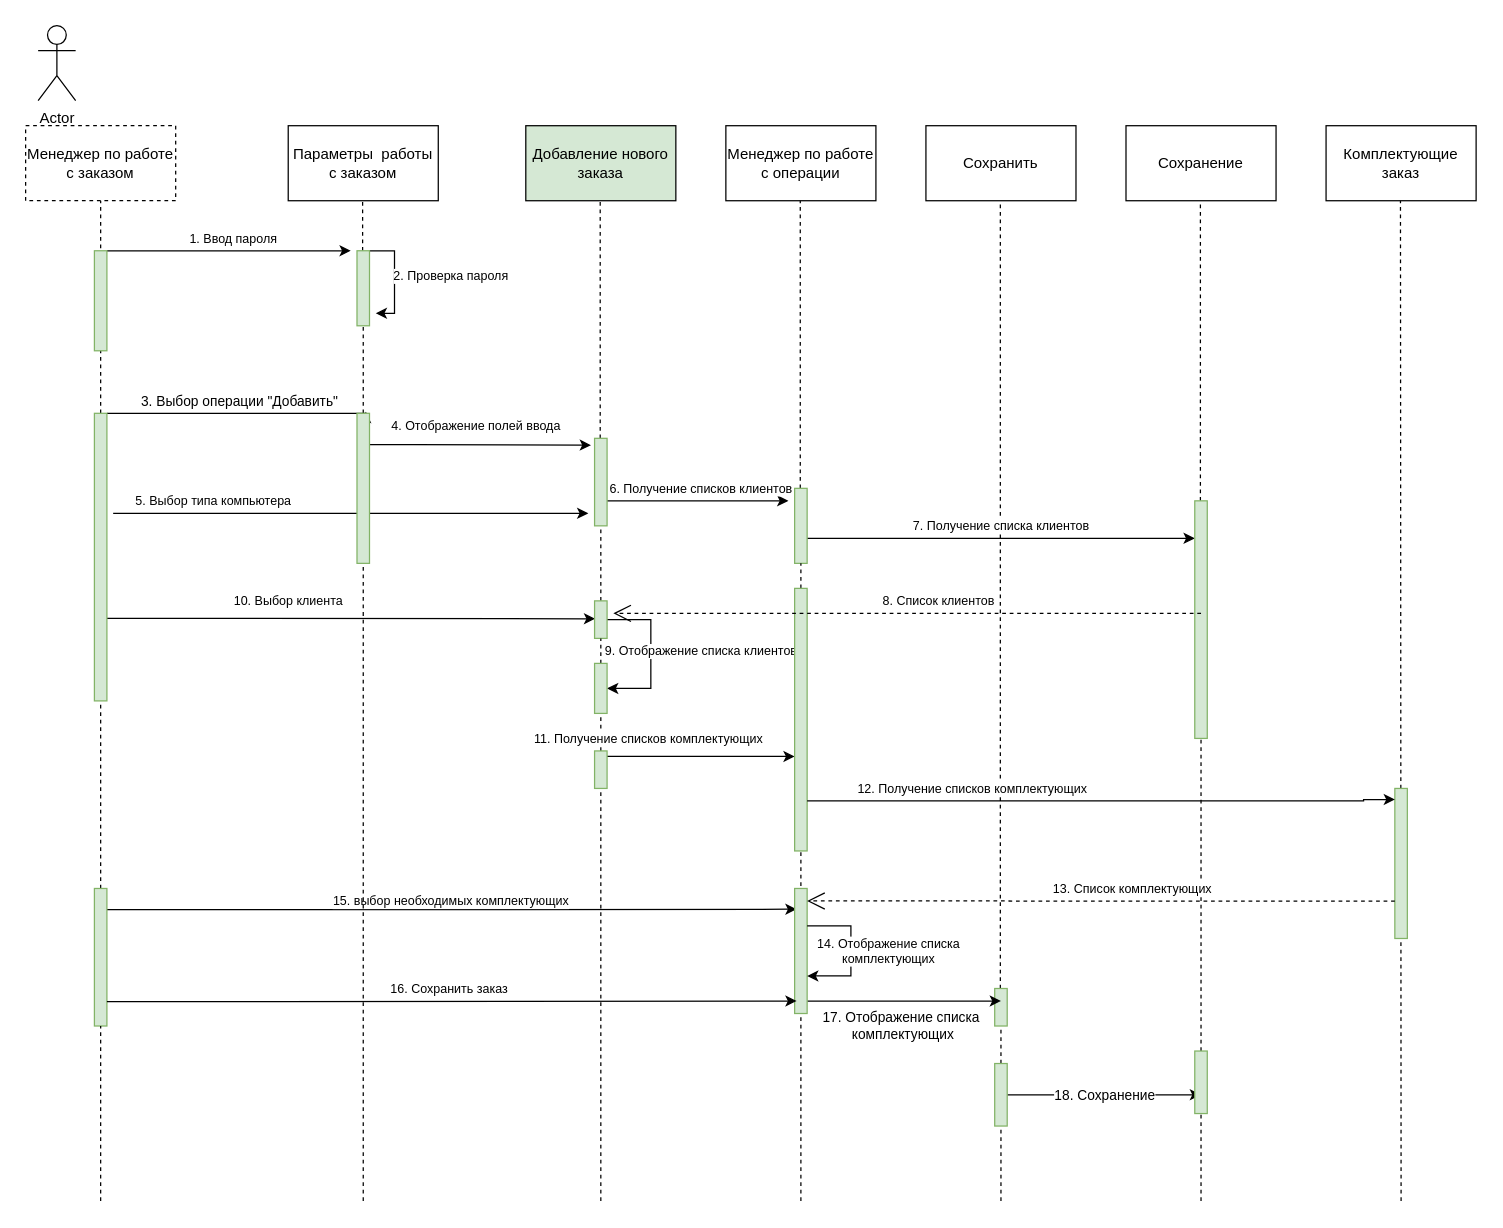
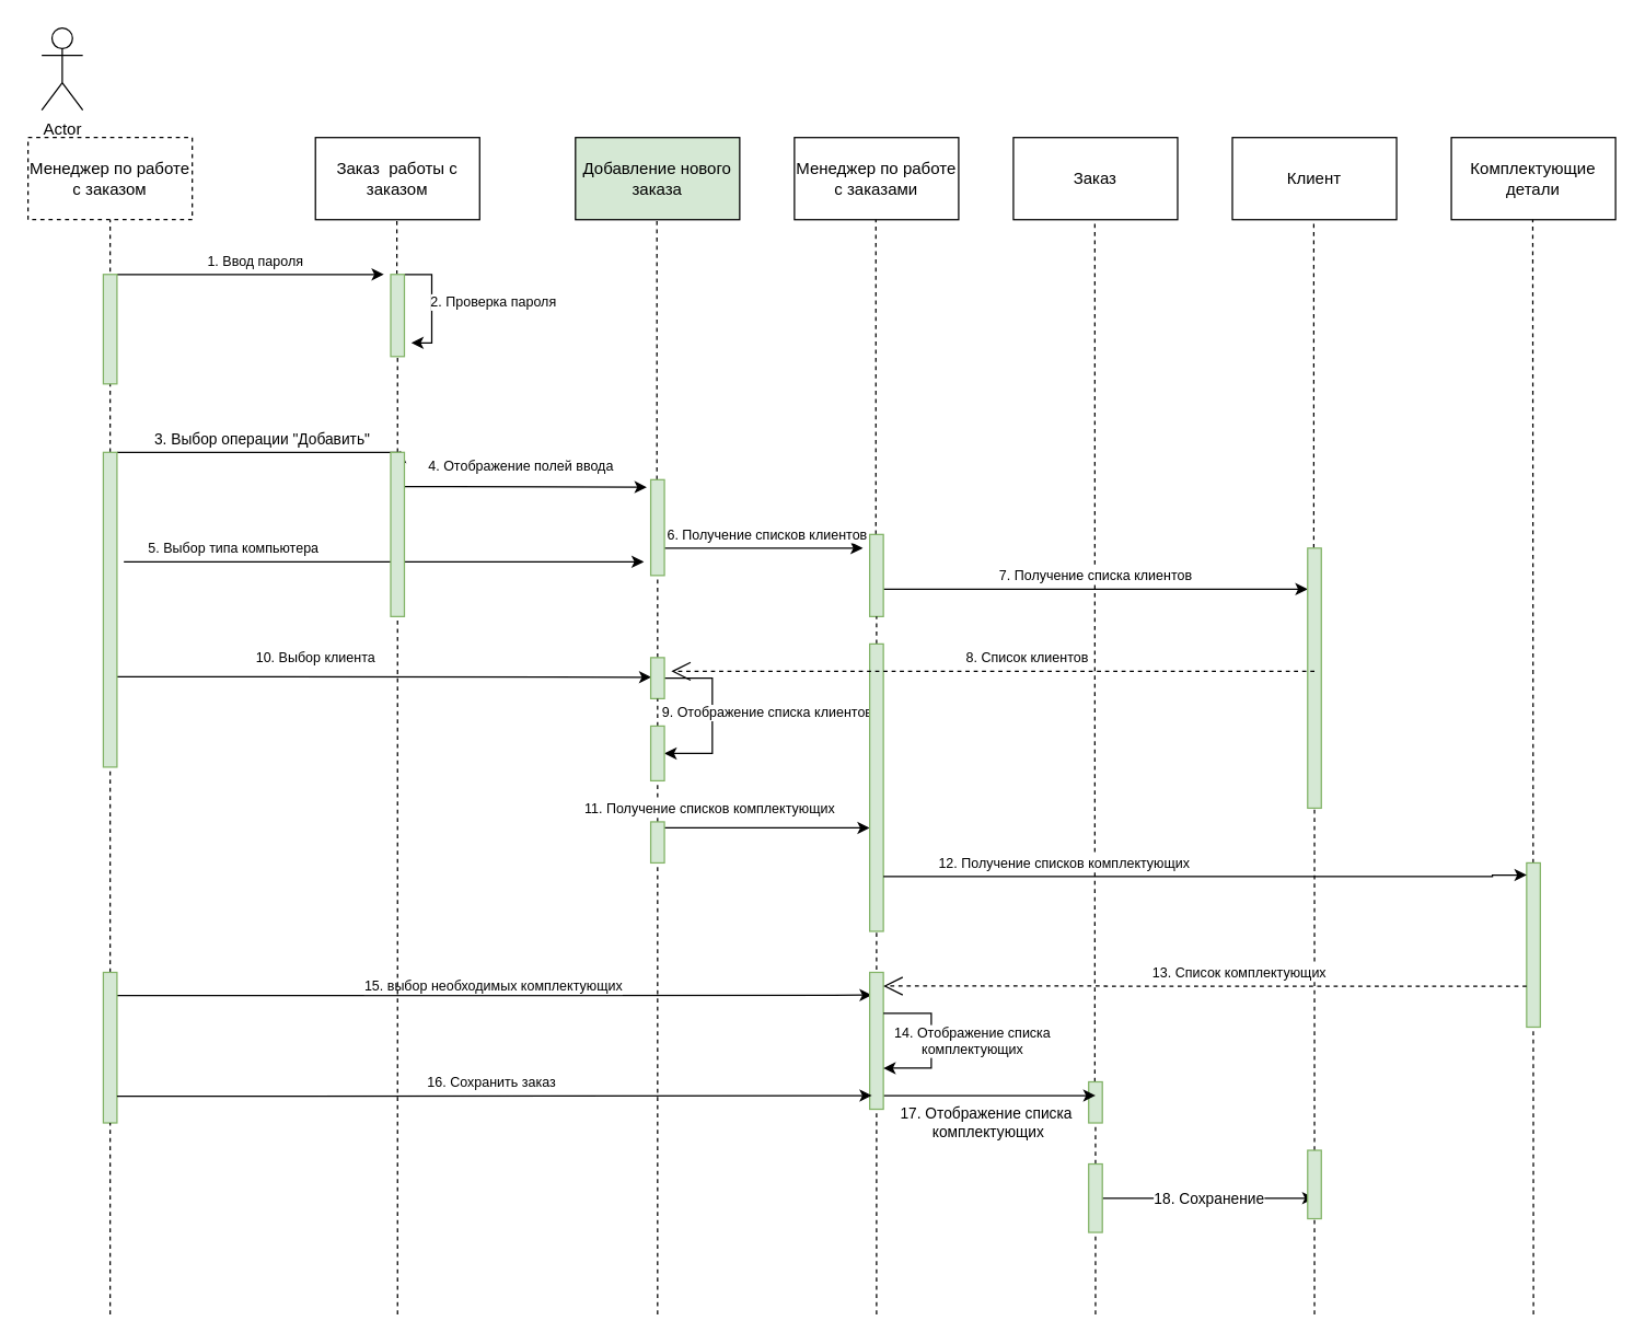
- <mxCell id="4" value="Параметры&amp;nbsp; работы с заказом" style="rounded=0;whiteSpace=wrap;html=1;" parent="1" vertex="1"><mxGeometry x="230" y="100" width="120" height="60" as="geometry" /></mxCell>
+ <mxCell id="4" value="Заказ&amp;nbsp; работы с заказом" style="rounded=0;whiteSpace=wrap;html=1;" parent="1" vertex="1"><mxGeometry x="230" y="100" width="120" height="60" as="geometry" /></mxCell>
- <mxCell id="6" value="Менеджер по работе с операции" style="rounded=0;whiteSpace=wrap;html=1;" parent="1" vertex="1"><mxGeometry x="580" y="100" width="120" height="60" as="geometry" /></mxCell>
+ <mxCell id="6" value="Менеджер по работе с заказами" style="rounded=0;whiteSpace=wrap;html=1;" parent="1" vertex="1"><mxGeometry x="580" y="100" width="120" height="60" as="geometry" /></mxCell>
- <mxCell id="7" value="Сохранить" style="rounded=0;whiteSpace=wrap;html=1;" parent="1" vertex="1"><mxGeometry x="740" y="100" width="120" height="60" as="geometry" /></mxCell>
+ <mxCell id="7" value="Заказ" style="rounded=0;whiteSpace=wrap;html=1;" parent="1" vertex="1"><mxGeometry x="740" y="100" width="120" height="60" as="geometry" /></mxCell>
- <mxCell id="8" value="Сохранение" style="rounded=0;whiteSpace=wrap;html=1;" parent="1" vertex="1"><mxGeometry x="900" y="100" width="120" height="60" as="geometry" /></mxCell>
+ <mxCell id="8" value="Клиент" style="rounded=0;whiteSpace=wrap;html=1;" parent="1" vertex="1"><mxGeometry x="900" y="100" width="120" height="60" as="geometry" /></mxCell>
- <mxCell id="9" value="Комплектующие заказ" style="rounded=0;whiteSpace=wrap;html=1;" parent="1" vertex="1"><mxGeometry x="1060" y="100" width="120" height="60" as="geometry" /></mxCell>
+ <mxCell id="9" value="Комплектующие детали" style="rounded=0;whiteSpace=wrap;html=1;" parent="1" vertex="1"><mxGeometry x="1060" y="100" width="120" height="60" as="geometry" /></mxCell>
